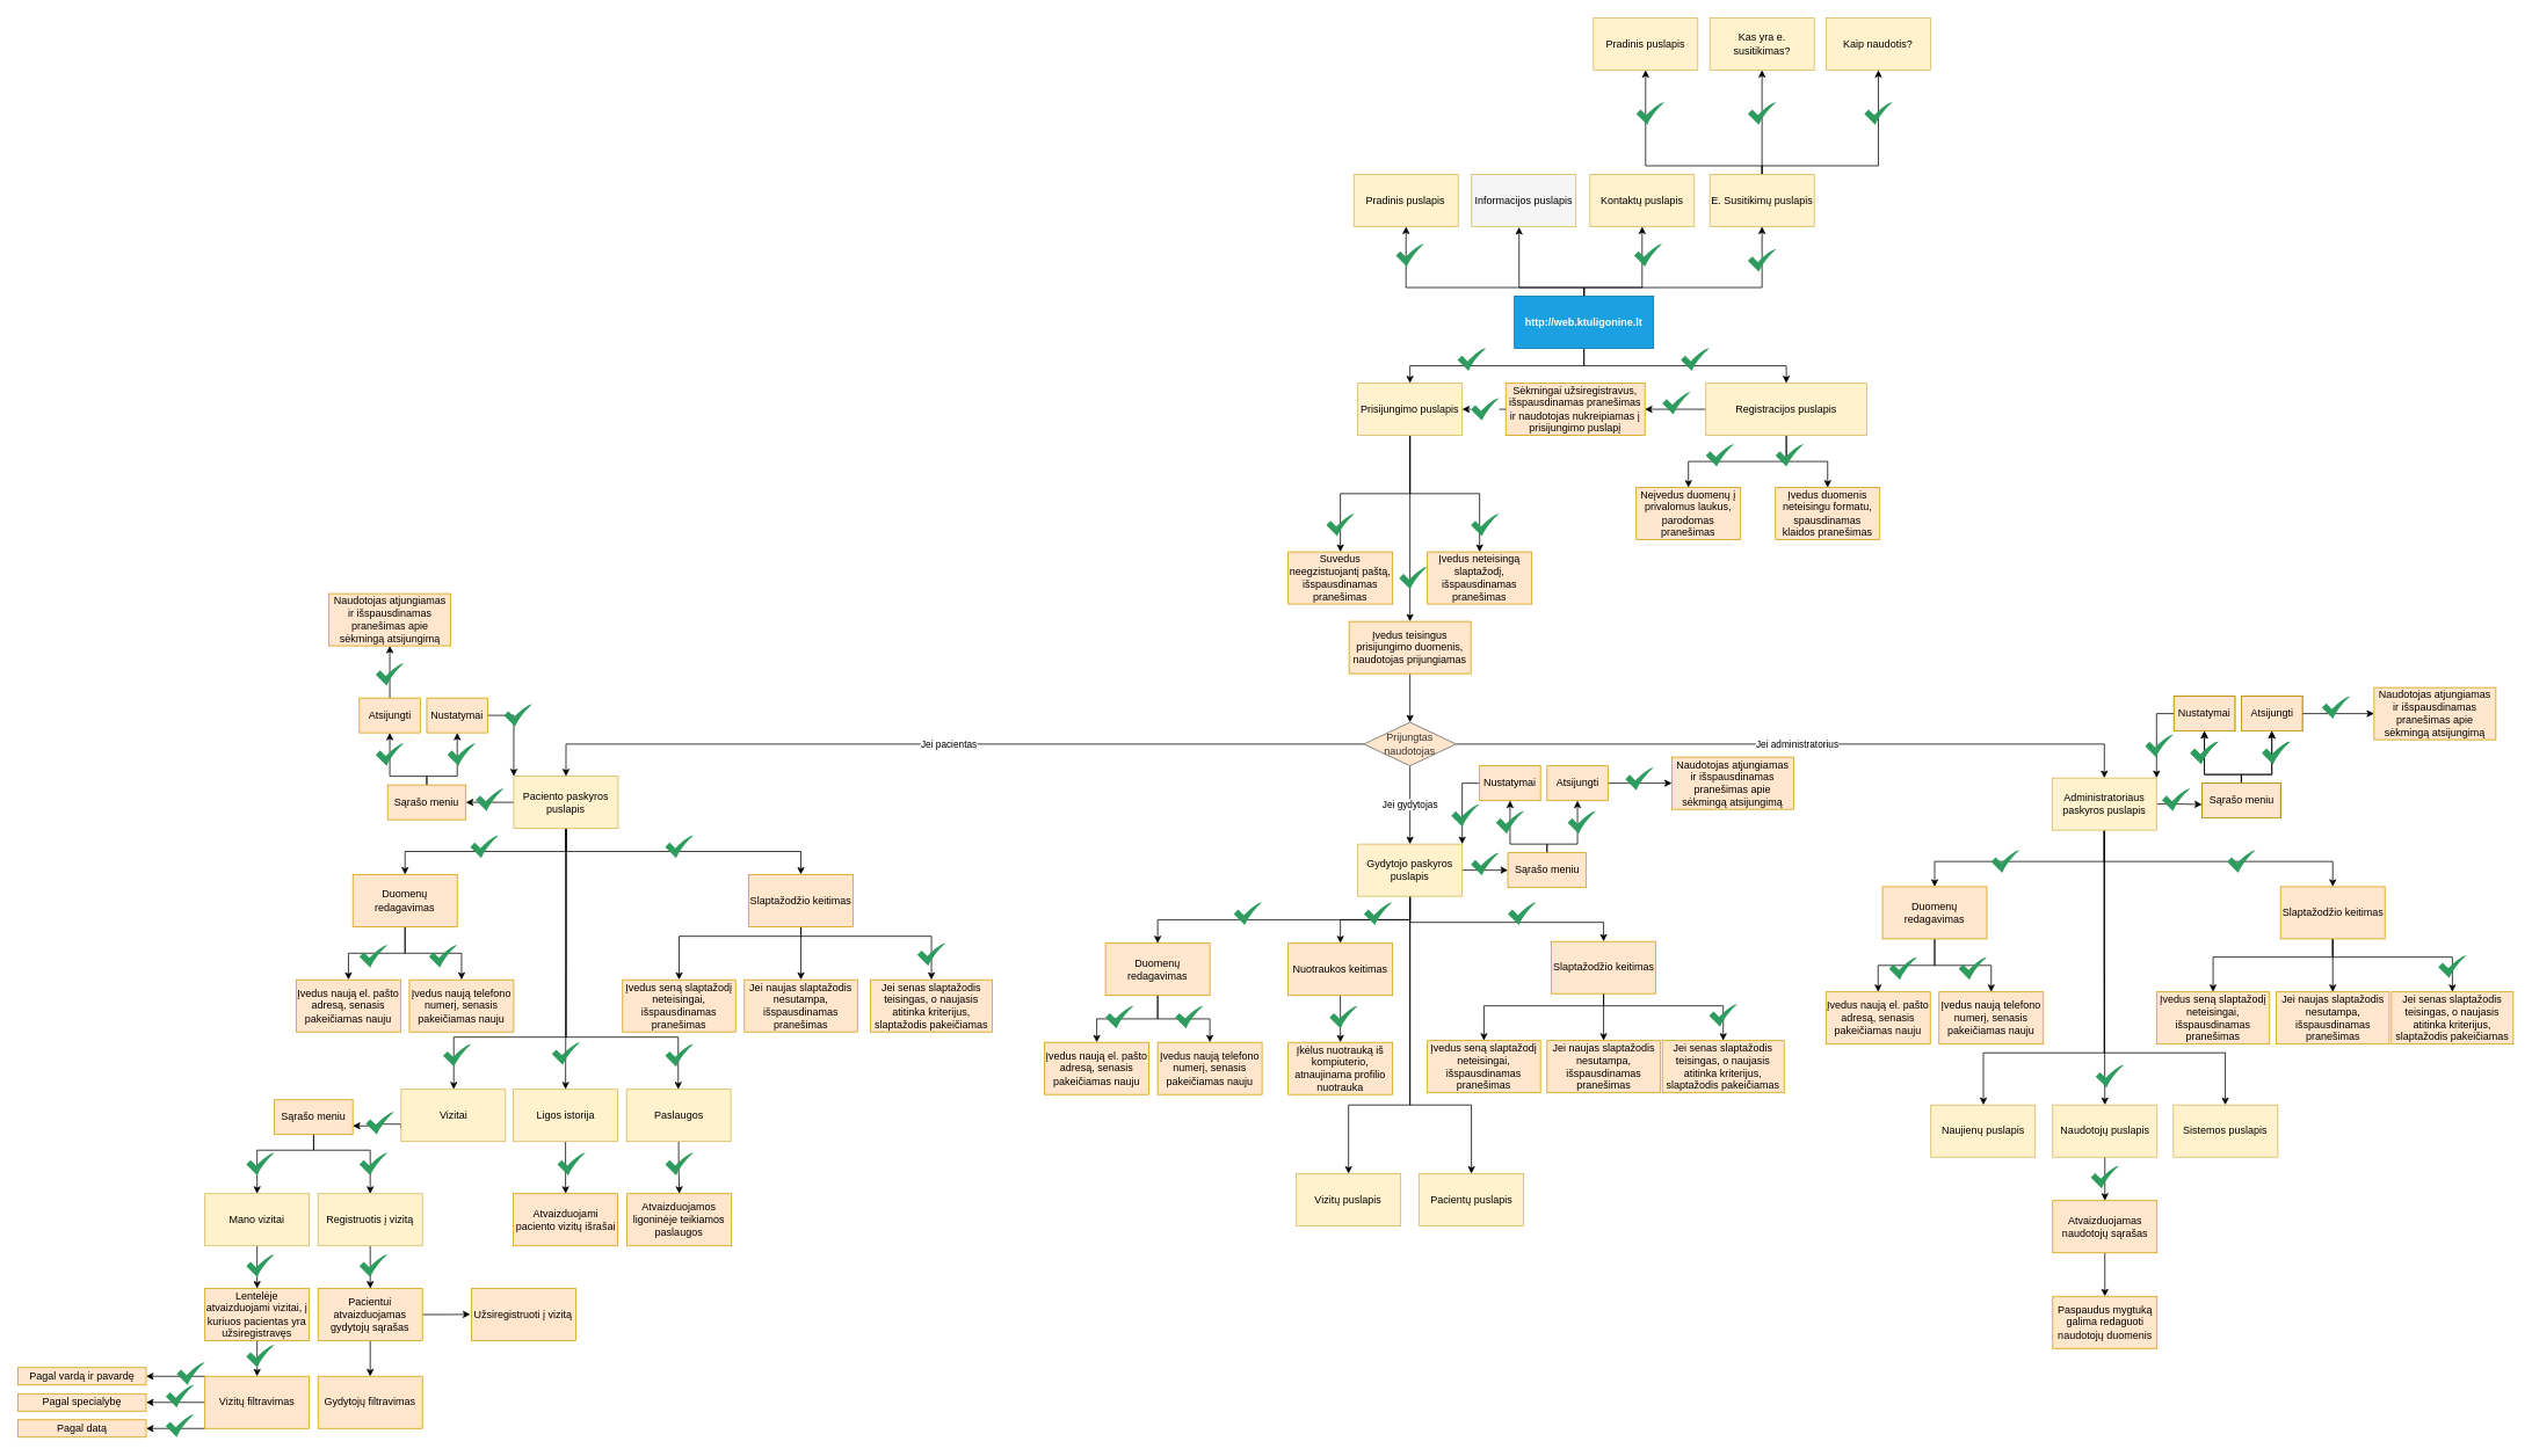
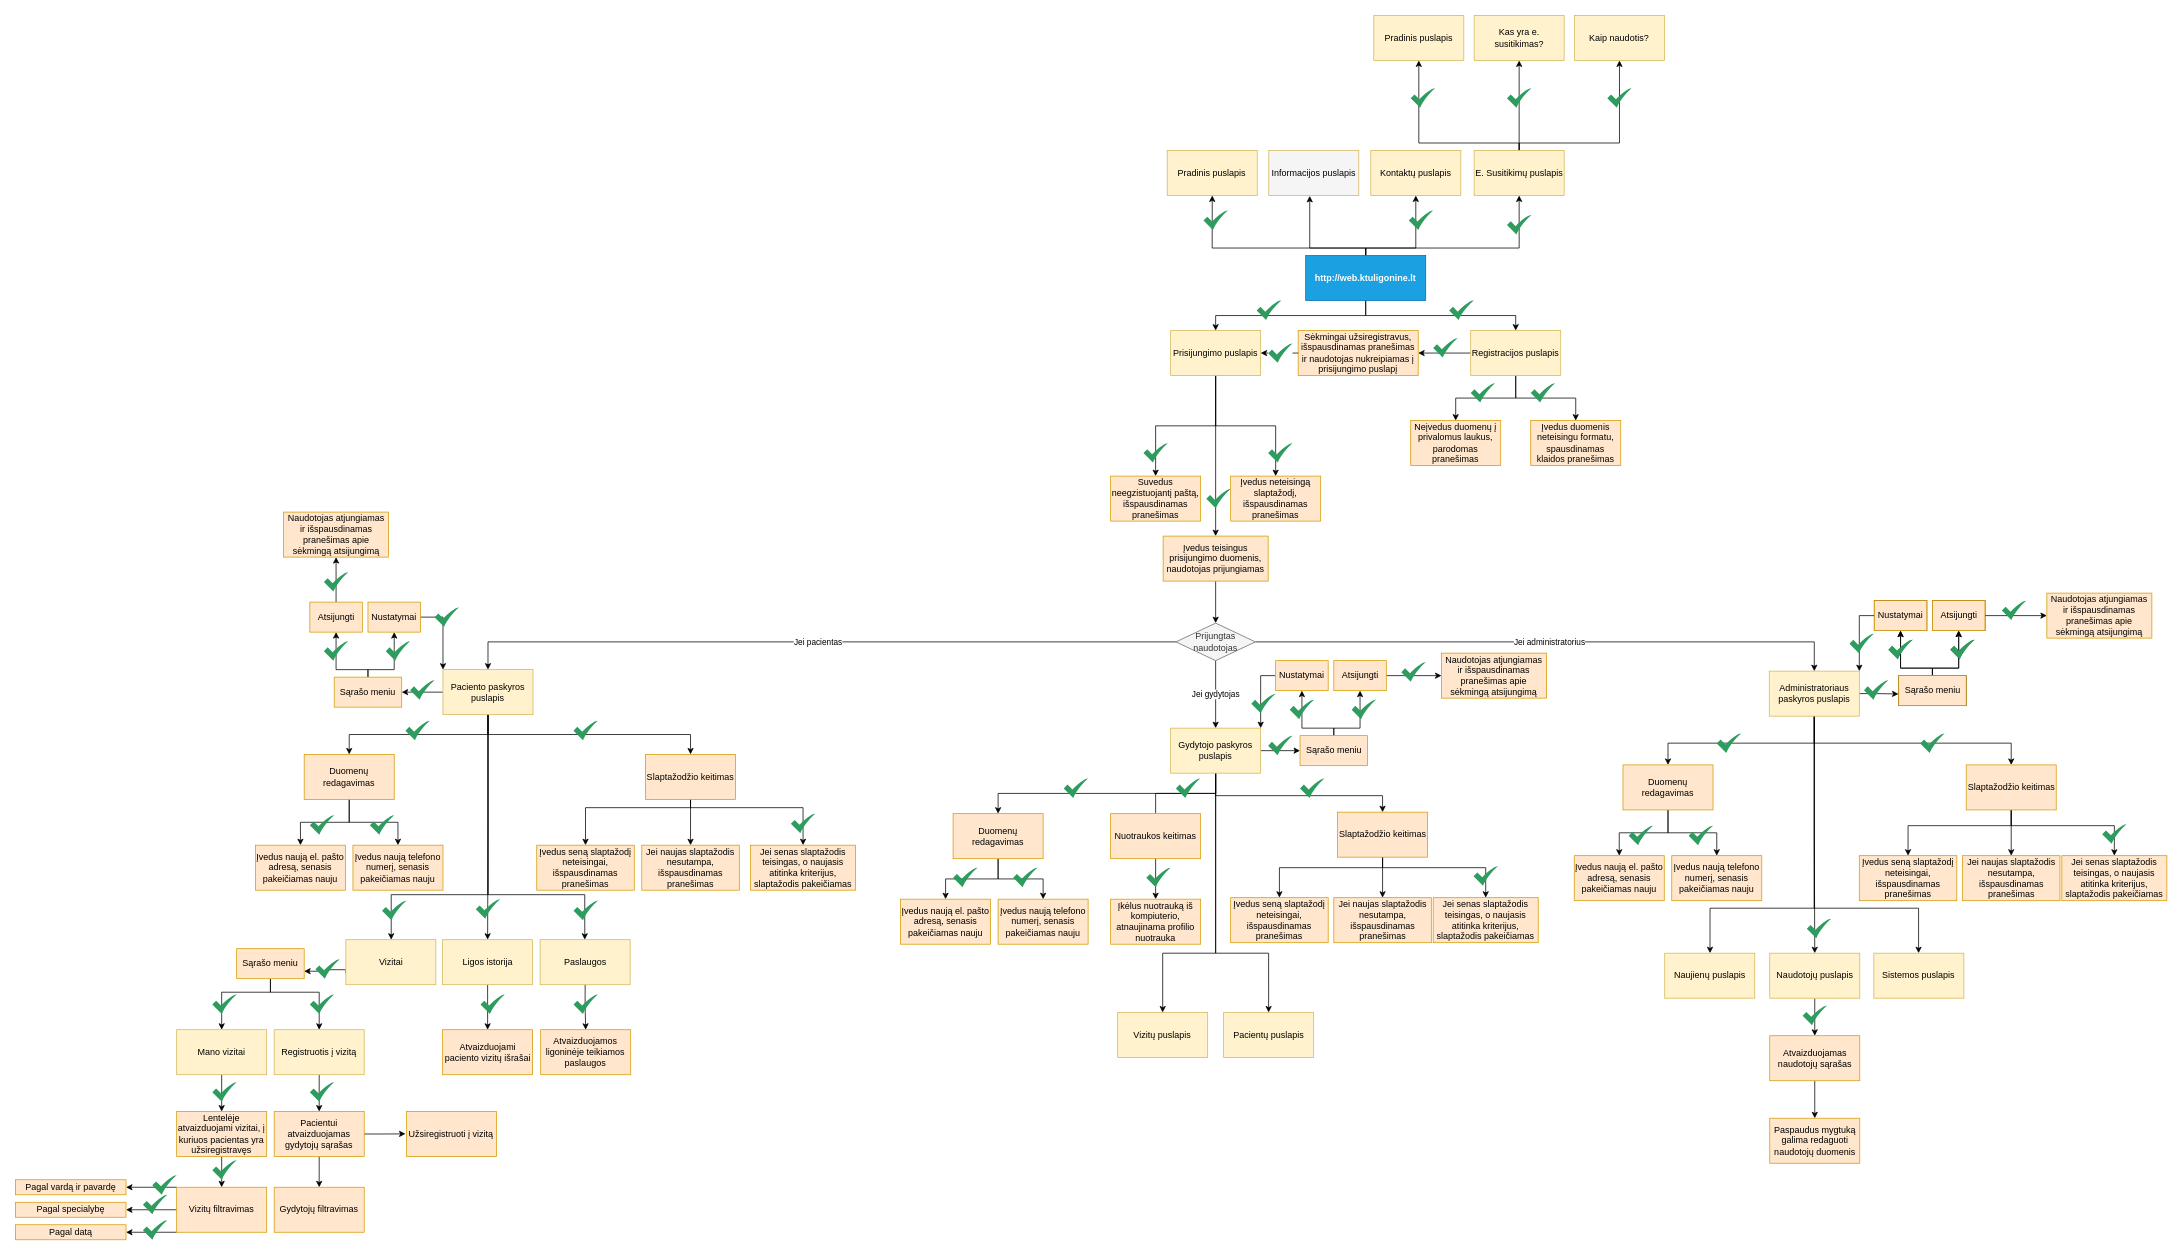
- <mxCell id="16" value="Registracijos puslapis" style="rounded=0;whiteSpace=wrap;html=1;fillColor=#fff2cc;strokeColor=#d6b656;" vertex="1" parent="1"><mxGeometry x="1960" y="440" width="185" height="60" as="geometry" /></mxCell>
+ <mxCell id="16" value="Registracijos puslapis" style="rounded=0;whiteSpace=wrap;html=1;fillColor=#fff2cc;strokeColor=#d6b656;" vertex="1" parent="1"><mxGeometry x="1960" y="440" width="120" height="60" as="geometry" /></mxCell>
- <mxCell id="70" value="Prijungtas naudotojas" style="rhombus;whiteSpace=wrap;html=1;fillColor=#ffe6cc;strokeColor=#666666;fontColor=#333333;" vertex="1" parent="1"><mxGeometry x="1567" y="830" width="106" height="50" as="geometry" /></mxCell>
+ <mxCell id="70" value="Prijungtas naudotojas" style="rhombus;whiteSpace=wrap;html=1;fillColor=#f5f5f5;strokeColor=#666666;fontColor=#333333;" vertex="1" parent="1"><mxGeometry x="1567" y="830" width="106" height="50" as="geometry" /></mxCell>
- <mxCell id="48" style="edgeStyle=orthogonalEdgeStyle;rounded=0;orthogonalLoop=1;jettySize=auto;html=1;exitX=0.5;exitY=1;exitDx=0;exitDy=0;entryX=0.5;entryY=0;entryDx=0;entryDy=0;" edge="1" parent="1" source="52" target="72"><mxGeometry relative="1" as="geometry" /></mxCell>
+ <mxCell id="48" style="edgeStyle=orthogonalEdgeStyle;rounded=0;orthogonalLoop=1;jettySize=auto;html=1;exitX=0.5;exitY=1;exitDx=0;exitDy=0;entryX=0.5;entryY=0;entryDx=0;entryDy=0;endArrow=none;" edge="1" parent="1" source="52" target="72"><mxGeometry relative="1" as="geometry" /></mxCell>
